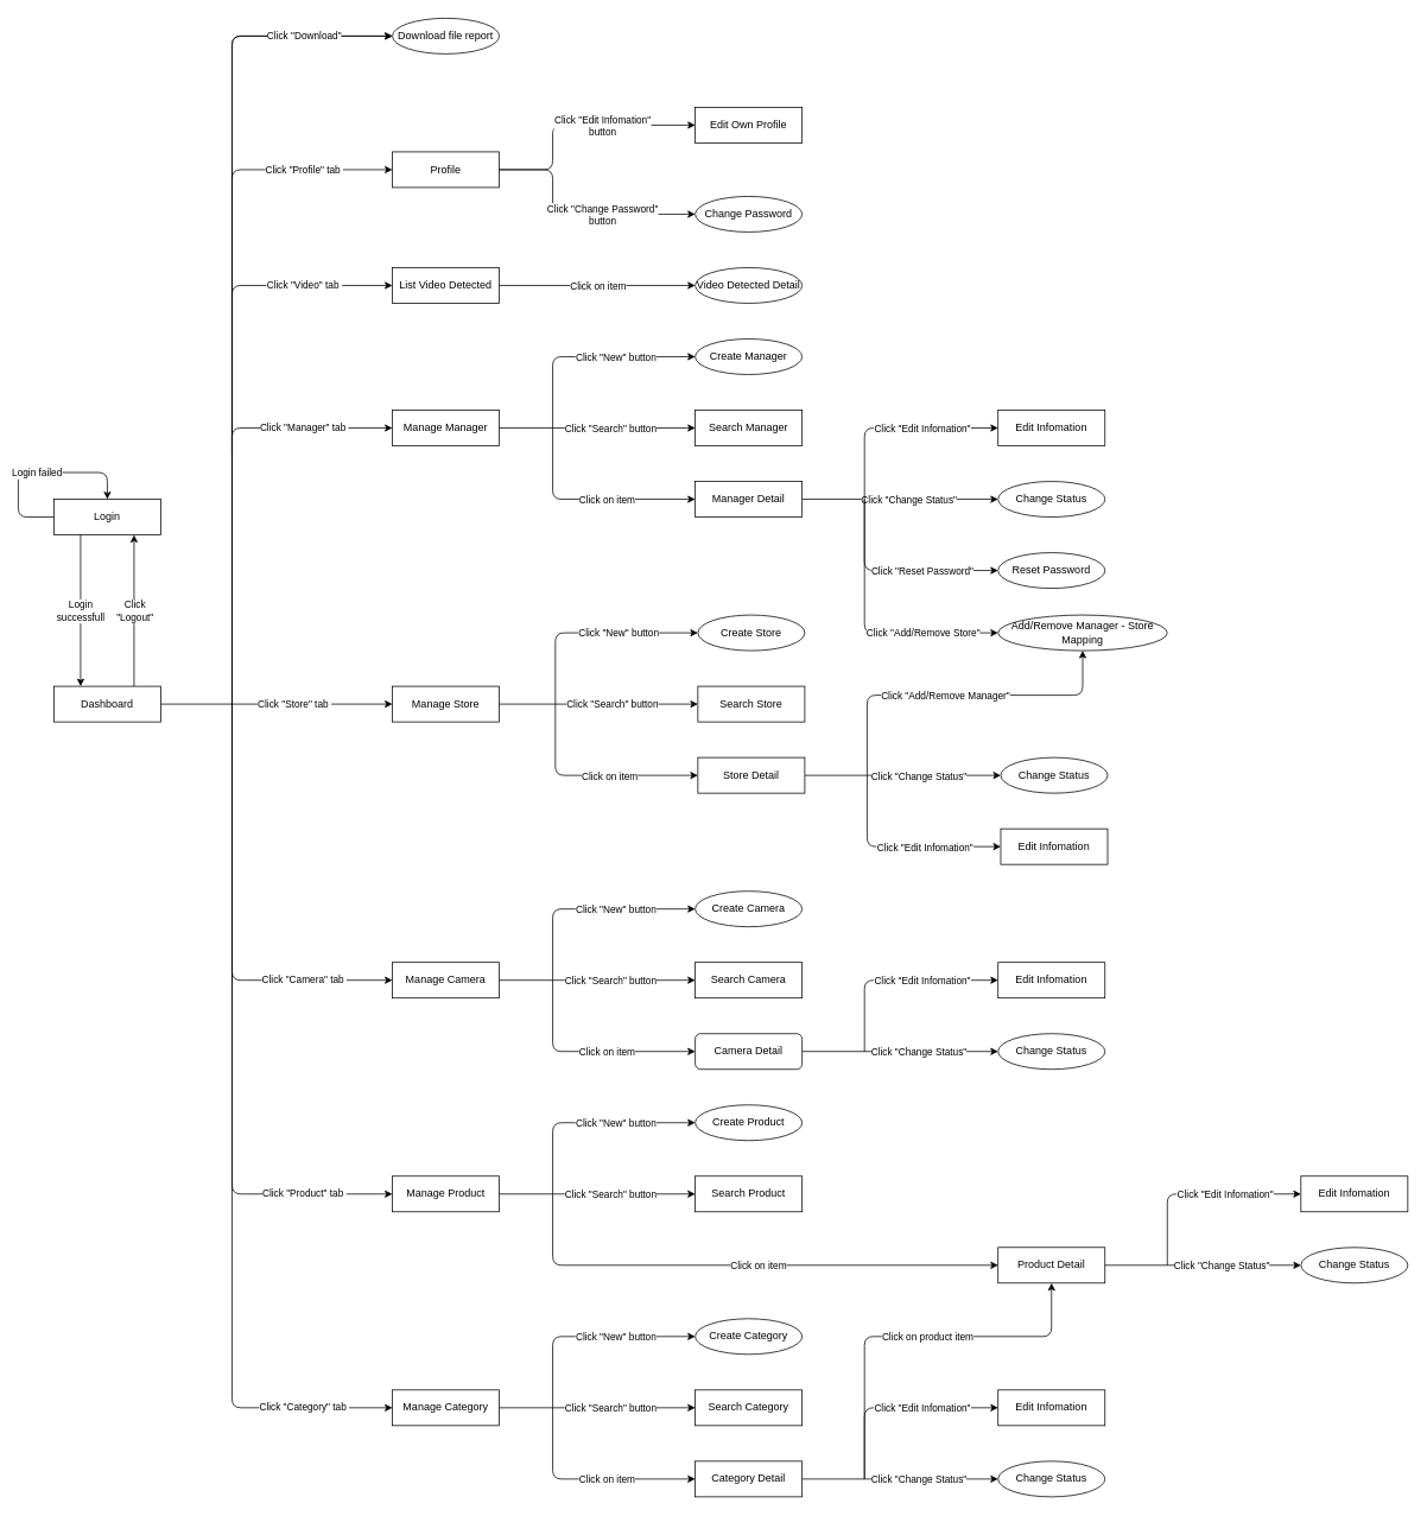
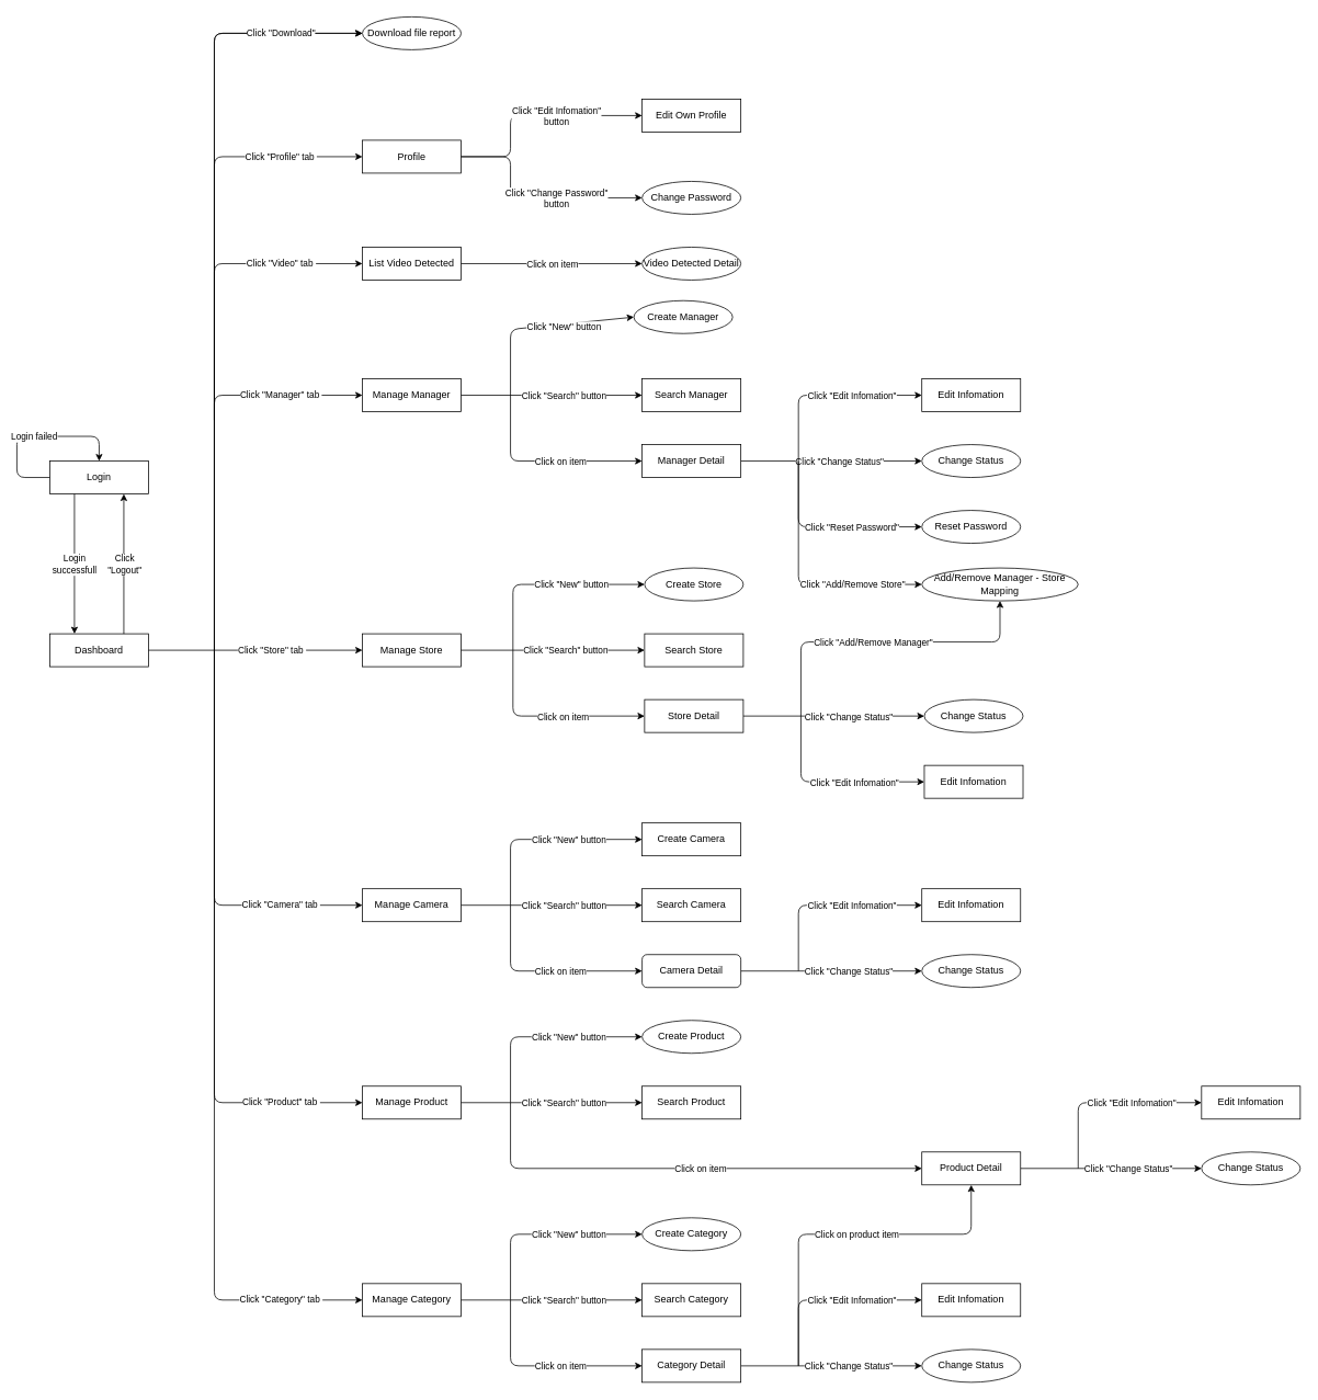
- <mxCell id="42" value="&lt;span&gt;Create Manager&lt;/span&gt;" style="ellipse;whiteSpace=wrap;html=1;" parent="1" vertex="1"><mxGeometry x="780" y="380" width="120" height="40" as="geometry" /></mxCell>
+ <mxCell id="42" value="&lt;span&gt;Create Manager&lt;/span&gt;" style="ellipse;whiteSpace=wrap;html=1;" parent="1" vertex="1"><mxGeometry x="770" y="365" width="120" height="40" as="geometry" /></mxCell>
- <mxCell id="80" value="&lt;span&gt;Create Camera&lt;/span&gt;" style="ellipse;whiteSpace=wrap;html=1;" parent="1" vertex="1"><mxGeometry x="780" y="1000" width="120" height="40" as="geometry" /></mxCell>
+ <mxCell id="80" value="&lt;span&gt;Create Camera&lt;/span&gt;" style="whiteSpace=wrap;html=1;rounded=0;" parent="1" vertex="1"><mxGeometry x="780" y="1000" width="120" height="40" as="geometry" /></mxCell>
